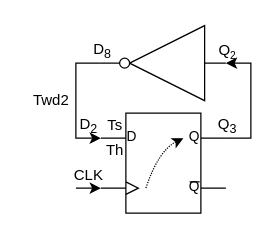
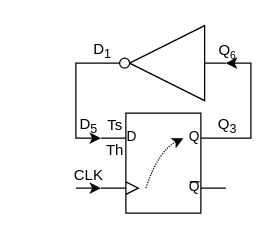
- <mxCell id="15" value="D&lt;sub&gt;8&lt;/sub&gt;" style="text;html=1;align=center;verticalAlign=middle;resizable=0;points=[];autosize=1;strokeColor=none;fillColor=none;" vertex="1" parent="1"><mxGeometry x="66" y="30" width="30" height="20" as="geometry" /></mxCell>
+ <mxCell id="15" value="D&lt;sub&gt;1&lt;/sub&gt;" style="text;html=1;align=center;verticalAlign=middle;resizable=0;points=[];autosize=1;strokeColor=none;fillColor=none;" vertex="1" parent="1"><mxGeometry x="66" y="30" width="30" height="20" as="geometry" /></mxCell>
- <mxCell id="14" value="Q&lt;span style=&quot;font-size: 10px;&quot;&gt;&lt;sub&gt;2&lt;/sub&gt;&lt;/span&gt;" style="text;html=1;align=center;verticalAlign=middle;resizable=0;points=[];autosize=1;strokeColor=none;fillColor=none;" vertex="1" parent="1"><mxGeometry x="166" y="30" width="30" height="20" as="geometry" /></mxCell>
+ <mxCell id="14" value="Q&lt;span style=&quot;font-size: 10px;&quot;&gt;&lt;sub&gt;6&lt;/sub&gt;&lt;/span&gt;" style="text;html=1;align=center;verticalAlign=middle;resizable=0;points=[];autosize=1;strokeColor=none;fillColor=none;" vertex="1" parent="1"><mxGeometry x="166" y="30" width="30" height="20" as="geometry" /></mxCell>
- <mxCell id="11" value="Twd2" style="text;html=1;align=center;verticalAlign=middle;resizable=0;points=[];autosize=1;strokeColor=none;fillColor=none;" vertex="1" parent="1"><mxGeometry x="20" y="70" width="40" height="20" as="geometry" /></mxCell>
- <mxCell id="8" value="D&lt;sub&gt;2&lt;/sub&gt;" style="text;html=1;align=center;verticalAlign=middle;resizable=0;points=[];autosize=1;strokeColor=none;fillColor=none;" parent="1" vertex="1"><mxGeometry x="55" y="90" width="30" height="20" as="geometry" /></mxCell>
+ <mxCell id="8" value="D&lt;sub&gt;5&lt;/sub&gt;" style="text;html=1;align=center;verticalAlign=middle;resizable=0;points=[];autosize=1;strokeColor=none;fillColor=none;" parent="1" vertex="1"><mxGeometry x="55" y="90" width="30" height="20" as="geometry" /></mxCell>
